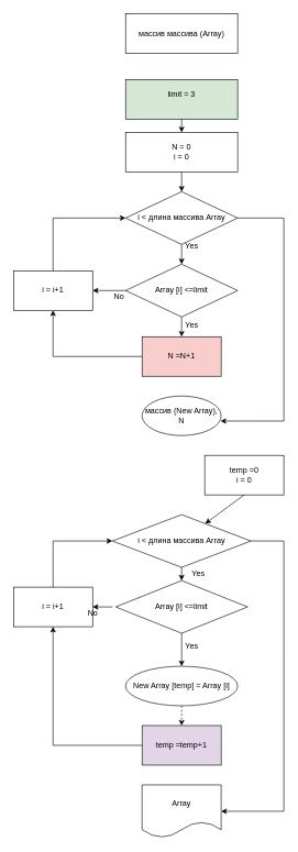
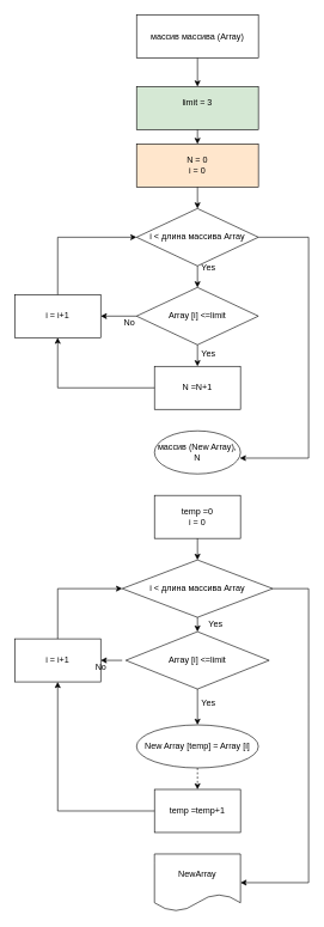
+ <mxCell id="14" value="" style="endArrow=classic;html=1;rounded=0;exitX=0.5;exitY=1;exitDx=0;exitDy=0;entryX=0.5;entryY=0;entryDx=0;entryDy=0;" edge="1" parent="1" source="2" target="4"><mxGeometry width="50" height="50" relative="1" as="geometry"><mxPoint x="240" y="370" as="sourcePoint" /><mxPoint x="290" y="320" as="targetPoint" /></mxGeometry></mxCell>
- <mxCell id="5" value="&lt;div&gt;N = 0&lt;/div&gt;&lt;div&gt;i = 0 &lt;br&gt;&lt;/div&gt;" style="rounded=0;whiteSpace=wrap;html=1;" vertex="1" parent="1"><mxGeometry y="200" width="170" height="60" as="geometry" x="190" /></mxCell>
+ <mxCell id="5" value="&lt;div&gt;N = 0&lt;/div&gt;&lt;div&gt;i = 0 &lt;br&gt;&lt;/div&gt;" style="rounded=0;whiteSpace=wrap;html=1;fillColor=#ffe6cc;" vertex="1" parent="1"><mxGeometry y="200" width="170" height="60" as="geometry" x="190" /></mxCell>
- <mxCell id="12" value="N =N+1" style="rounded=0;whiteSpace=wrap;html=1;fillColor=#f8cecc;" vertex="1" parent="1"><mxGeometry x="215" y="510" width="120" height="60" as="geometry" /></mxCell>
+ <mxCell id="12" value="N =N+1" style="rounded=0;whiteSpace=wrap;html=1;" vertex="1" parent="1"><mxGeometry x="215" y="510" width="120" height="60" as="geometry" /></mxCell>
- <mxCell id="11" value="&lt;div&gt;temp =0&lt;/div&gt;&lt;div&gt;i = 0&lt;br&gt;&lt;/div&gt;" style="rounded=0;whiteSpace=wrap;html=1;" vertex="1" parent="1"><mxGeometry x="310" y="690" width="120" height="60" as="geometry" /></mxCell>
+ <mxCell id="11" value="&lt;div&gt;temp =0&lt;/div&gt;&lt;div&gt;i = 0&lt;br&gt;&lt;/div&gt;" style="rounded=0;whiteSpace=wrap;html=1;" vertex="1" parent="1"><mxGeometry x="215" width="120" height="60" as="geometry" y="690" /></mxCell>
- <mxCell id="9" value="temp =temp+1" style="rounded=0;whiteSpace=wrap;html=1;fillColor=#e1d5e7;" vertex="1" parent="1"><mxGeometry x="215" y="1100" width="120" height="60" as="geometry" /></mxCell>
+ <mxCell id="9" value="temp =temp+1" style="rounded=0;whiteSpace=wrap;html=1;" vertex="1" parent="1"><mxGeometry x="215" y="1100" width="120" height="60" as="geometry" /></mxCell>
- <mxCell id="18" value="Array" style="shape=document;whiteSpace=wrap;html=1;boundedLbl=1;" vertex="1" parent="1"><mxGeometry x="215" y="1190" width="120" height="80" as="geometry" /></mxCell>
+ <mxCell id="18" value="NewArray" style="shape=document;whiteSpace=wrap;html=1;boundedLbl=1;" vertex="1" parent="1"><mxGeometry x="215" y="1190" width="120" height="80" as="geometry" /></mxCell>
